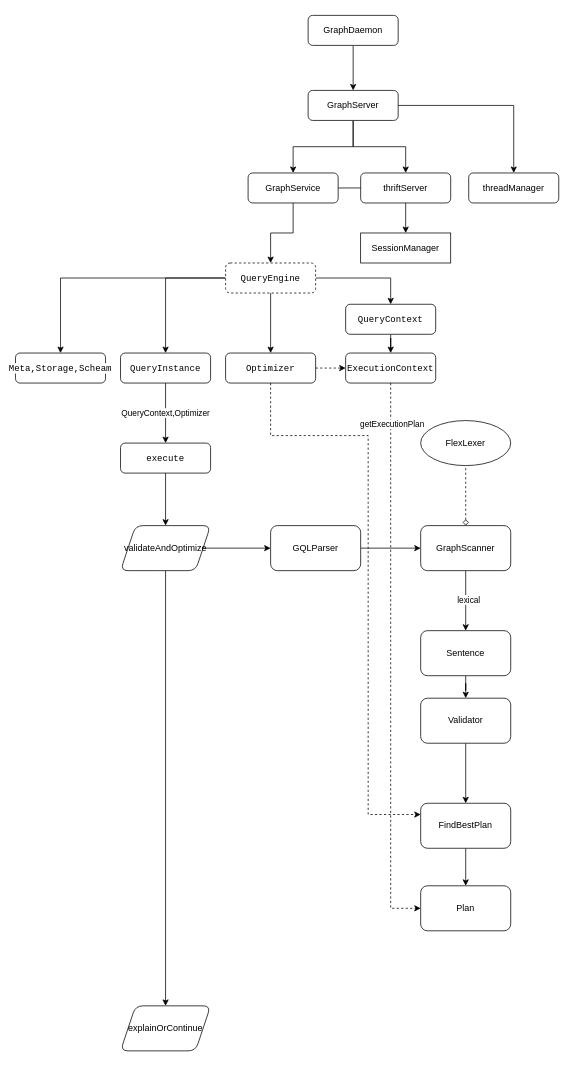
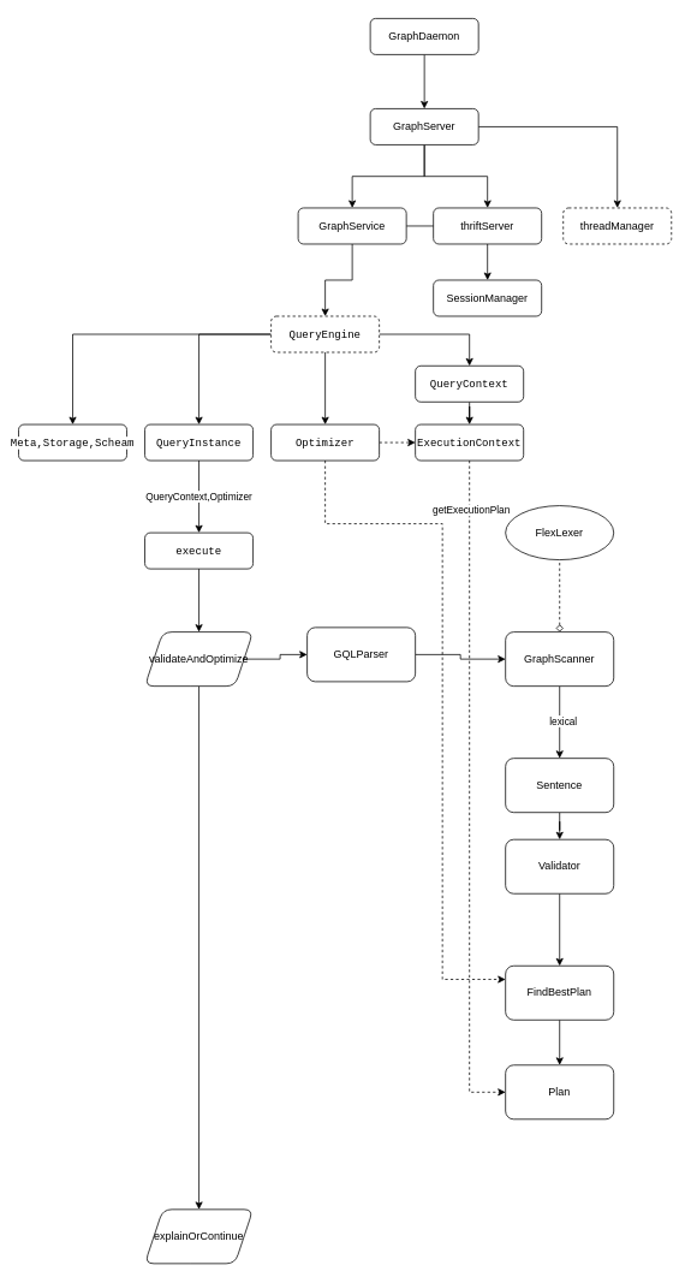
- <mxCell id="12" value="threadManager" style="rounded=1;whiteSpace=wrap;html=1;fontSize=12;glass=0;strokeWidth=1;shadow=0;" parent="1" vertex="1"><mxGeometry x="624" y="230" width="120" height="40" as="geometry" /></mxCell>
+ <mxCell id="12" value="threadManager" style="rounded=1;whiteSpace=wrap;html=1;fontSize=12;glass=0;strokeWidth=1;shadow=0;dashed=1;" parent="1" vertex="1"><mxGeometry x="624" y="230" width="120" height="40" as="geometry" /></mxCell>
- <mxCell id="18" value="SessionManager" style="whiteSpace=wrap;html=1;fontSize=12;glass=0;strokeWidth=1;shadow=0;rounded=0;" parent="1" vertex="1"><mxGeometry x="480" y="310" width="120" height="40" as="geometry" /></mxCell>
+ <mxCell id="18" value="SessionManager" style="rounded=1;whiteSpace=wrap;html=1;fontSize=12;glass=0;strokeWidth=1;shadow=0;" parent="1" vertex="1"><mxGeometry x="480" y="310" width="120" height="40" as="geometry" /></mxCell>
- <mxCell id="31" value="GQLParser" style="whiteSpace=wrap;html=1;rounded=1;glass=0;strokeWidth=1;shadow=0;" parent="1" vertex="1"><mxGeometry x="360" y="700" width="120" height="60" as="geometry" /></mxCell>
+ <mxCell id="31" value="GQLParser" style="whiteSpace=wrap;html=1;rounded=1;glass=0;strokeWidth=1;shadow=0;" parent="1" vertex="1"><mxGeometry x="340" y="695" width="120" height="60" as="geometry" /></mxCell>
